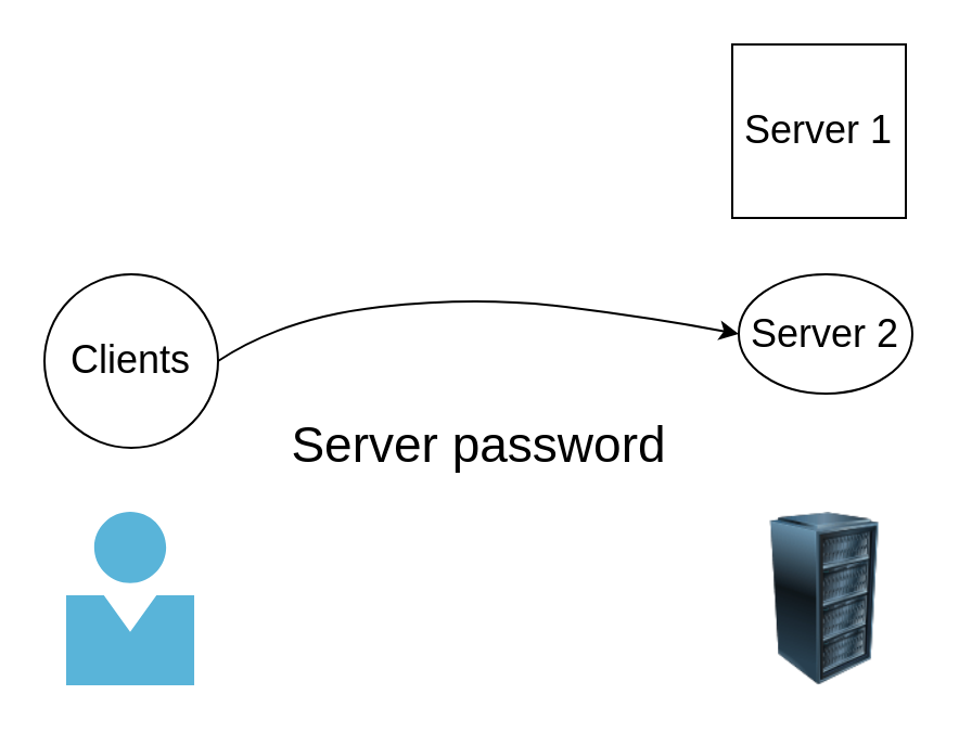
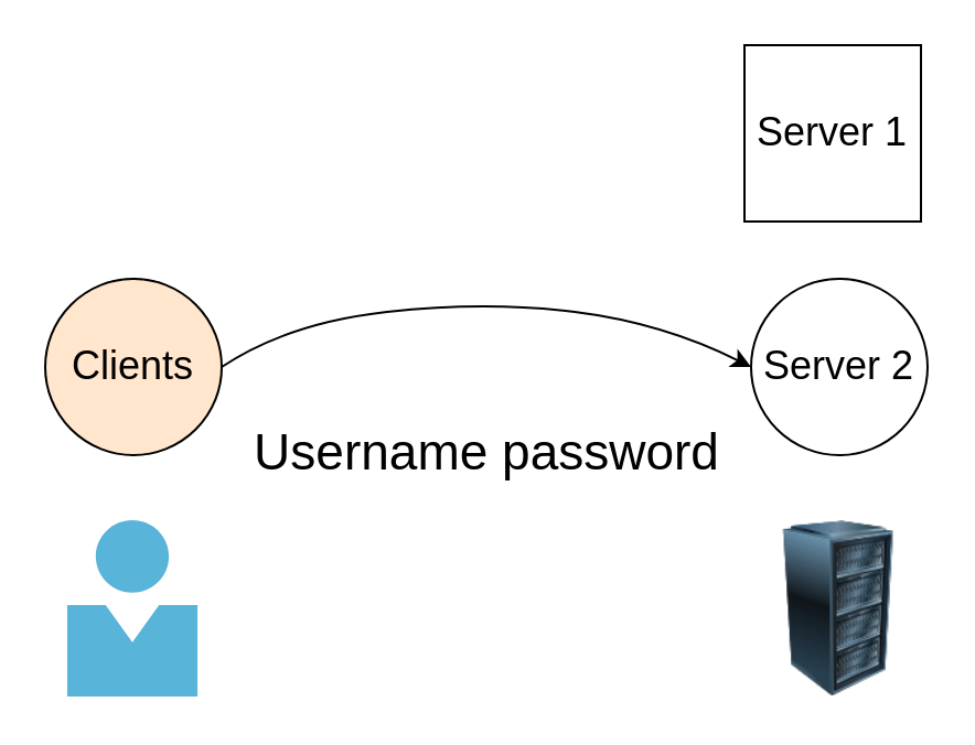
- <mxCell id="4" value="&lt;font style=&quot;font-size: 18px;&quot;&gt;Server 2&lt;/font&gt;" style="ellipse;whiteSpace=wrap;html=1;aspect=fixed;" vertex="1" parent="1"><mxGeometry x="340" y="126" width="80" height="55" as="geometry" /></mxCell>
+ <mxCell id="4" value="&lt;font style=&quot;font-size: 18px;&quot;&gt;Server 2&lt;/font&gt;" style="ellipse;whiteSpace=wrap;html=1;aspect=fixed;" vertex="1" parent="1"><mxGeometry x="340" y="126" width="80" height="80" as="geometry" /></mxCell>
- <mxCell id="2" value="&lt;font style=&quot;font-size: 18px;&quot;&gt;Clients&lt;/font&gt;" style="ellipse;whiteSpace=wrap;html=1;aspect=fixed;" vertex="1" parent="1"><mxGeometry x="20" y="126" width="80" height="80" as="geometry" /></mxCell>
+ <mxCell id="2" value="&lt;font style=&quot;font-size: 18px;&quot;&gt;Clients&lt;/font&gt;" style="ellipse;whiteSpace=wrap;html=1;aspect=fixed;fillColor=#ffe6cc;" vertex="1" parent="1"><mxGeometry x="20" y="126" width="80" height="80" as="geometry" /></mxCell>
- <mxCell id="7" value="Server password" style="text;html=1;resizable=0;autosize=1;align=center;verticalAlign=middle;points=[];fillColor=none;strokeColor=none;rounded=0;fontSize=23;" vertex="1" parent="1"><mxGeometry x="105" y="185" width="229" height="40" as="geometry" /></mxCell>
+ <mxCell id="7" value="Username password" style="text;html=1;resizable=0;autosize=1;align=center;verticalAlign=middle;points=[];fillColor=none;strokeColor=none;rounded=0;fontSize=23;" vertex="1" parent="1"><mxGeometry x="105" y="185" width="229" height="40" as="geometry" /></mxCell>
